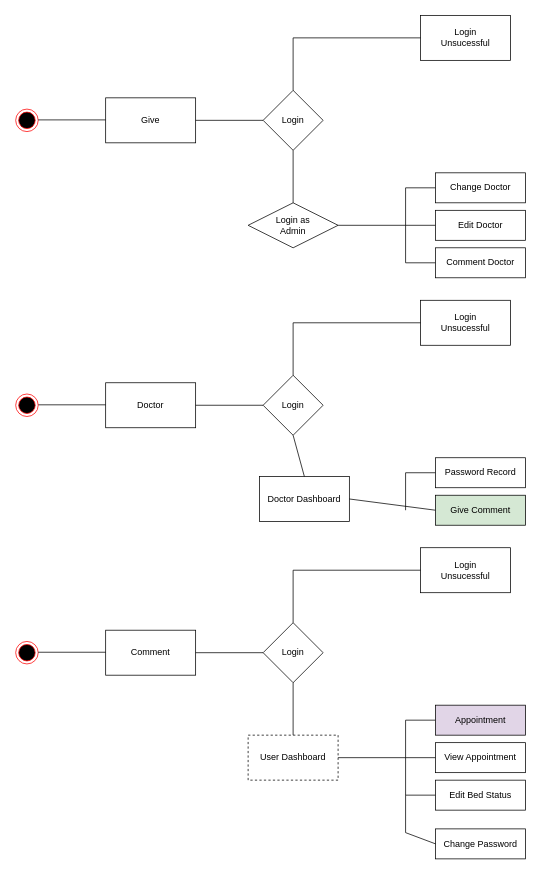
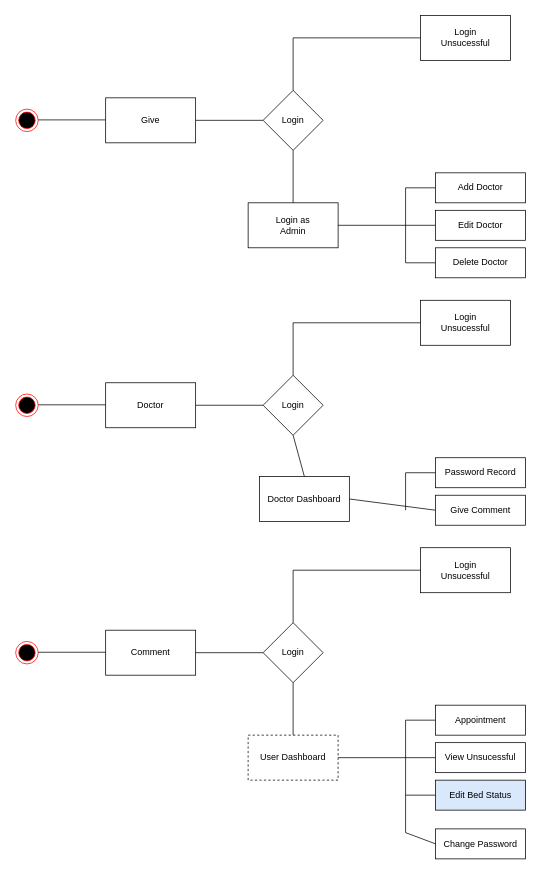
- <mxCell id="12" value="Change Doctor" style="rounded=0;whiteSpace=wrap;html=1;" vertex="1" parent="1"><mxGeometry x="580" y="230" width="120" height="40" as="geometry" /></mxCell>
+ <mxCell id="12" value="Add Doctor" style="rounded=0;whiteSpace=wrap;html=1;" vertex="1" parent="1"><mxGeometry x="580" y="230" width="120" height="40" as="geometry" /></mxCell>
- <mxCell id="5" value="Login as&lt;br&gt;Admin" style="rhombus;whiteSpace=wrap;html=1;" vertex="1" parent="1"><mxGeometry x="330" y="270" width="120" height="60" as="geometry" /></mxCell>
+ <mxCell id="5" value="Login as&lt;br&gt;Admin" style="rounded=0;whiteSpace=wrap;html=1;" vertex="1" parent="1"><mxGeometry x="330" y="270" width="120" height="60" as="geometry" /></mxCell>
- <mxCell id="14" value="Comment Doctor" style="rounded=0;whiteSpace=wrap;html=1;" vertex="1" parent="1"><mxGeometry x="580" y="330" width="120" height="40" as="geometry" /></mxCell>
+ <mxCell id="14" value="Delete Doctor" style="rounded=0;whiteSpace=wrap;html=1;" vertex="1" parent="1"><mxGeometry x="580" y="330" width="120" height="40" as="geometry" /></mxCell>
- <mxCell id="27" value="Give Comment" style="rounded=0;whiteSpace=wrap;html=1;fillColor=#d5e8d4;" vertex="1" parent="1"><mxGeometry x="580" y="660" width="120" height="40" as="geometry" /></mxCell>
+ <mxCell id="27" value="Give Comment" style="rounded=0;whiteSpace=wrap;html=1;" vertex="1" parent="1"><mxGeometry x="580" y="660" width="120" height="40" as="geometry" /></mxCell>
- <mxCell id="40" value="Appointment" style="rounded=0;whiteSpace=wrap;html=1;fillColor=#e1d5e7;" vertex="1" parent="1"><mxGeometry x="580" y="940" width="120" height="40" as="geometry" /></mxCell>
+ <mxCell id="40" value="Appointment" style="rounded=0;whiteSpace=wrap;html=1;" vertex="1" parent="1"><mxGeometry x="580" y="940" width="120" height="40" as="geometry" /></mxCell>
- <mxCell id="41" value="View Appointment" style="rounded=0;whiteSpace=wrap;html=1;" vertex="1" parent="1"><mxGeometry x="580" y="990" width="120" height="40" as="geometry" /></mxCell>
+ <mxCell id="41" value="View Unsucessful" style="rounded=0;whiteSpace=wrap;html=1;" vertex="1" parent="1"><mxGeometry x="580" y="990" width="120" height="40" as="geometry" /></mxCell>
- <mxCell id="42" value="Edit Bed Status" style="rounded=0;whiteSpace=wrap;html=1;" vertex="1" parent="1"><mxGeometry x="580" y="1040" width="120" height="40" as="geometry" /></mxCell>
+ <mxCell id="42" value="Edit Bed Status" style="rounded=0;whiteSpace=wrap;html=1;fillColor=#dae8fc;" vertex="1" parent="1"><mxGeometry x="580" y="1040" width="120" height="40" as="geometry" /></mxCell>
